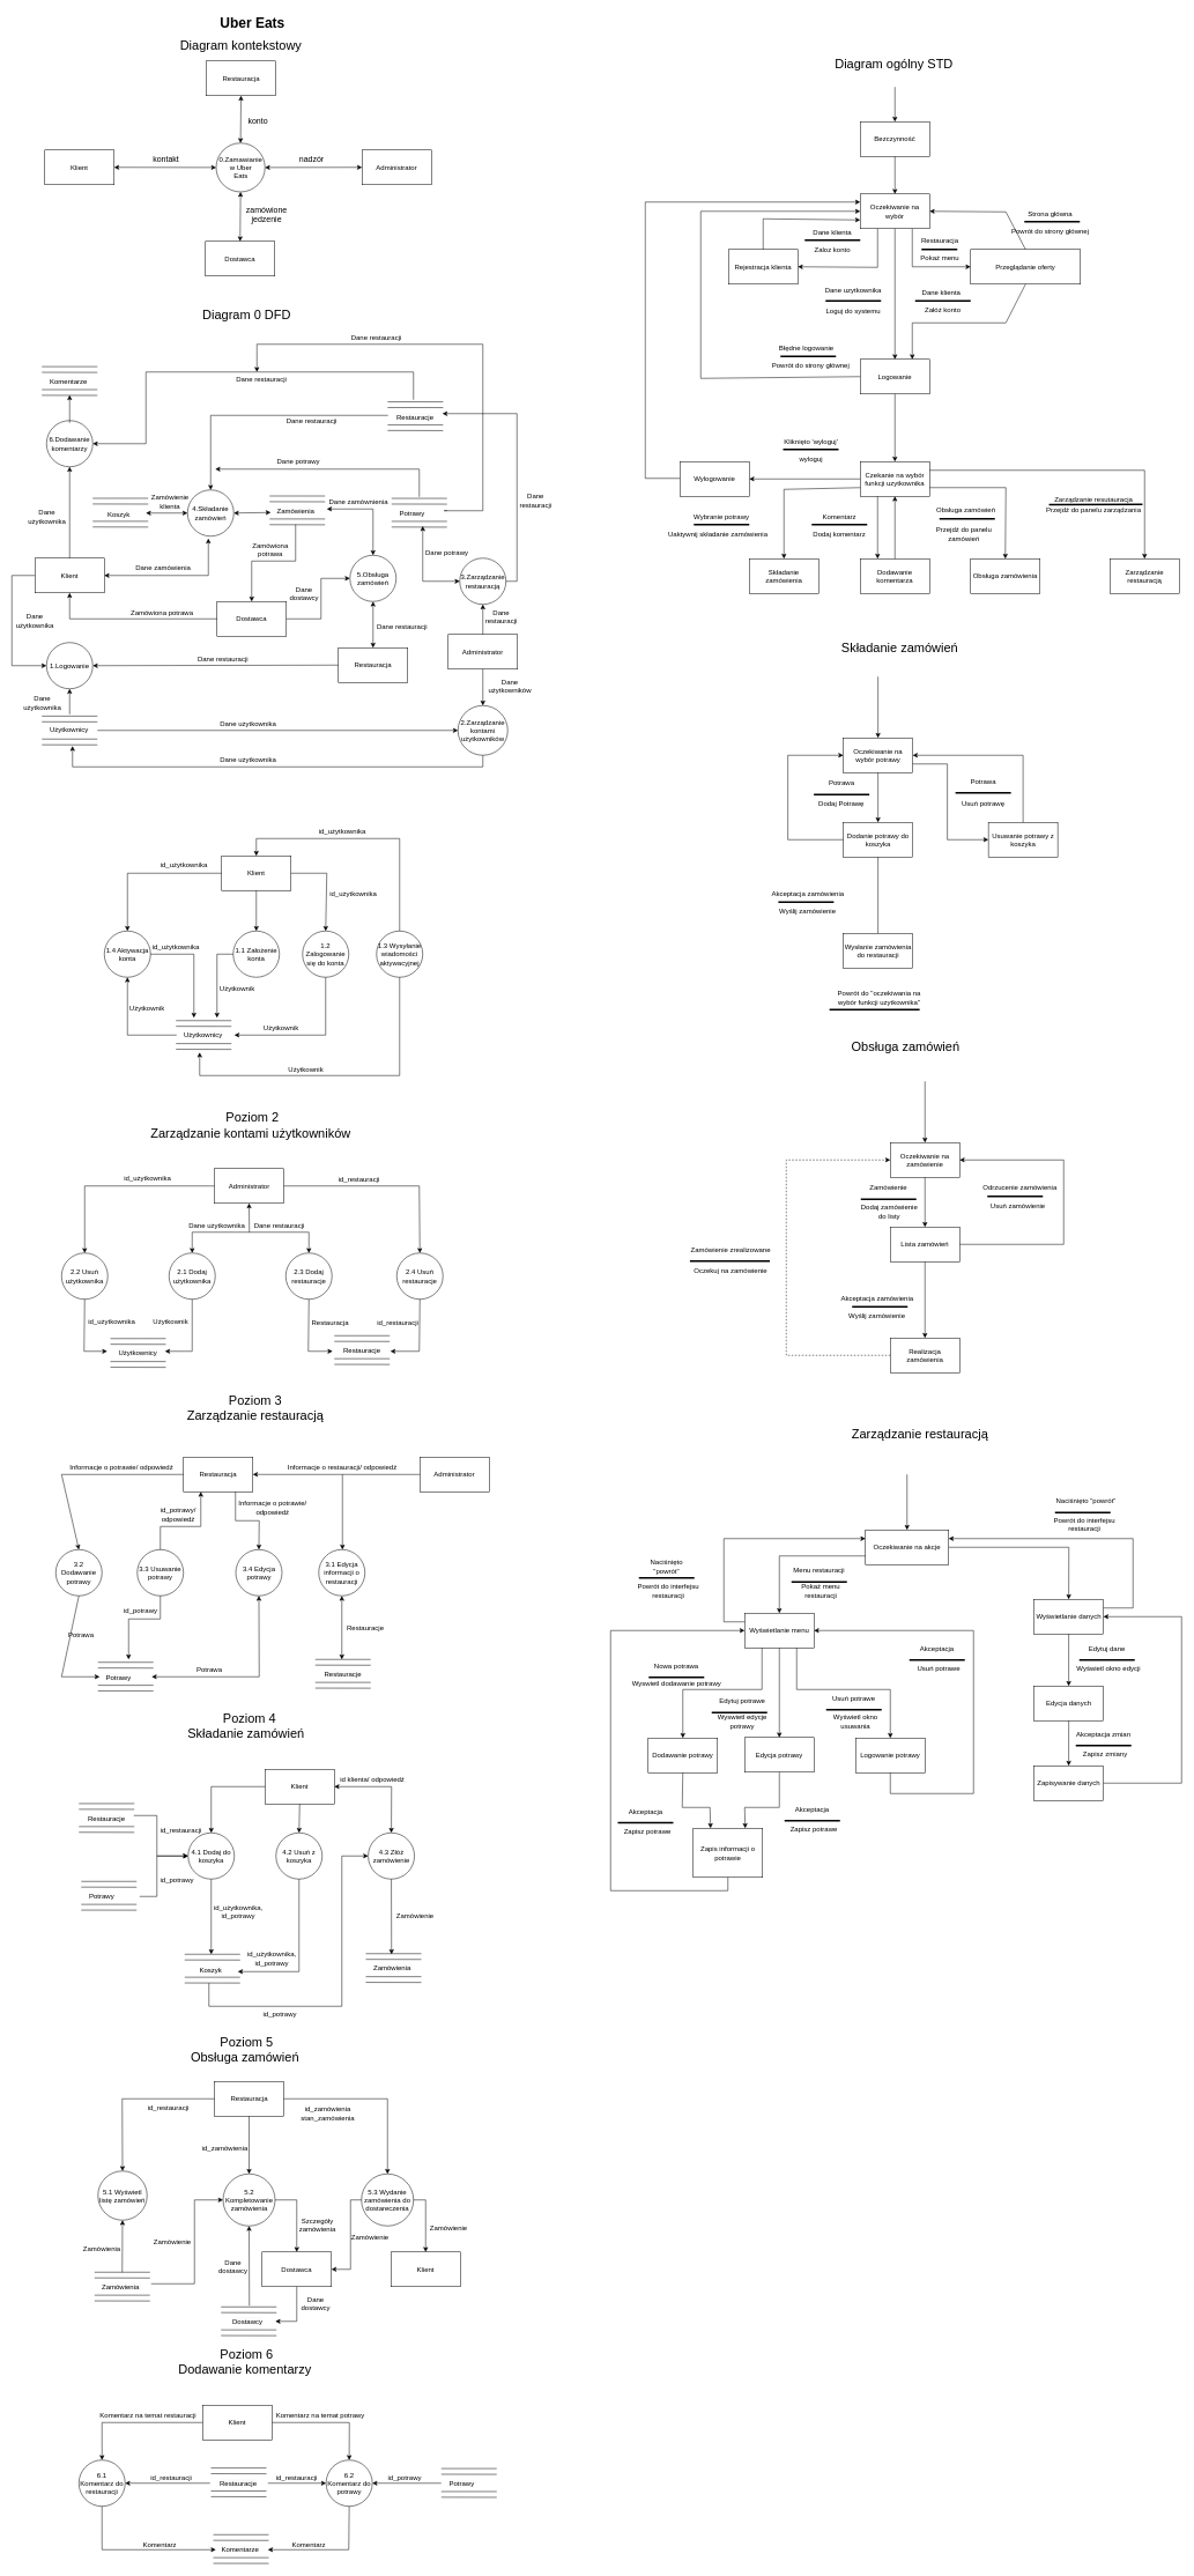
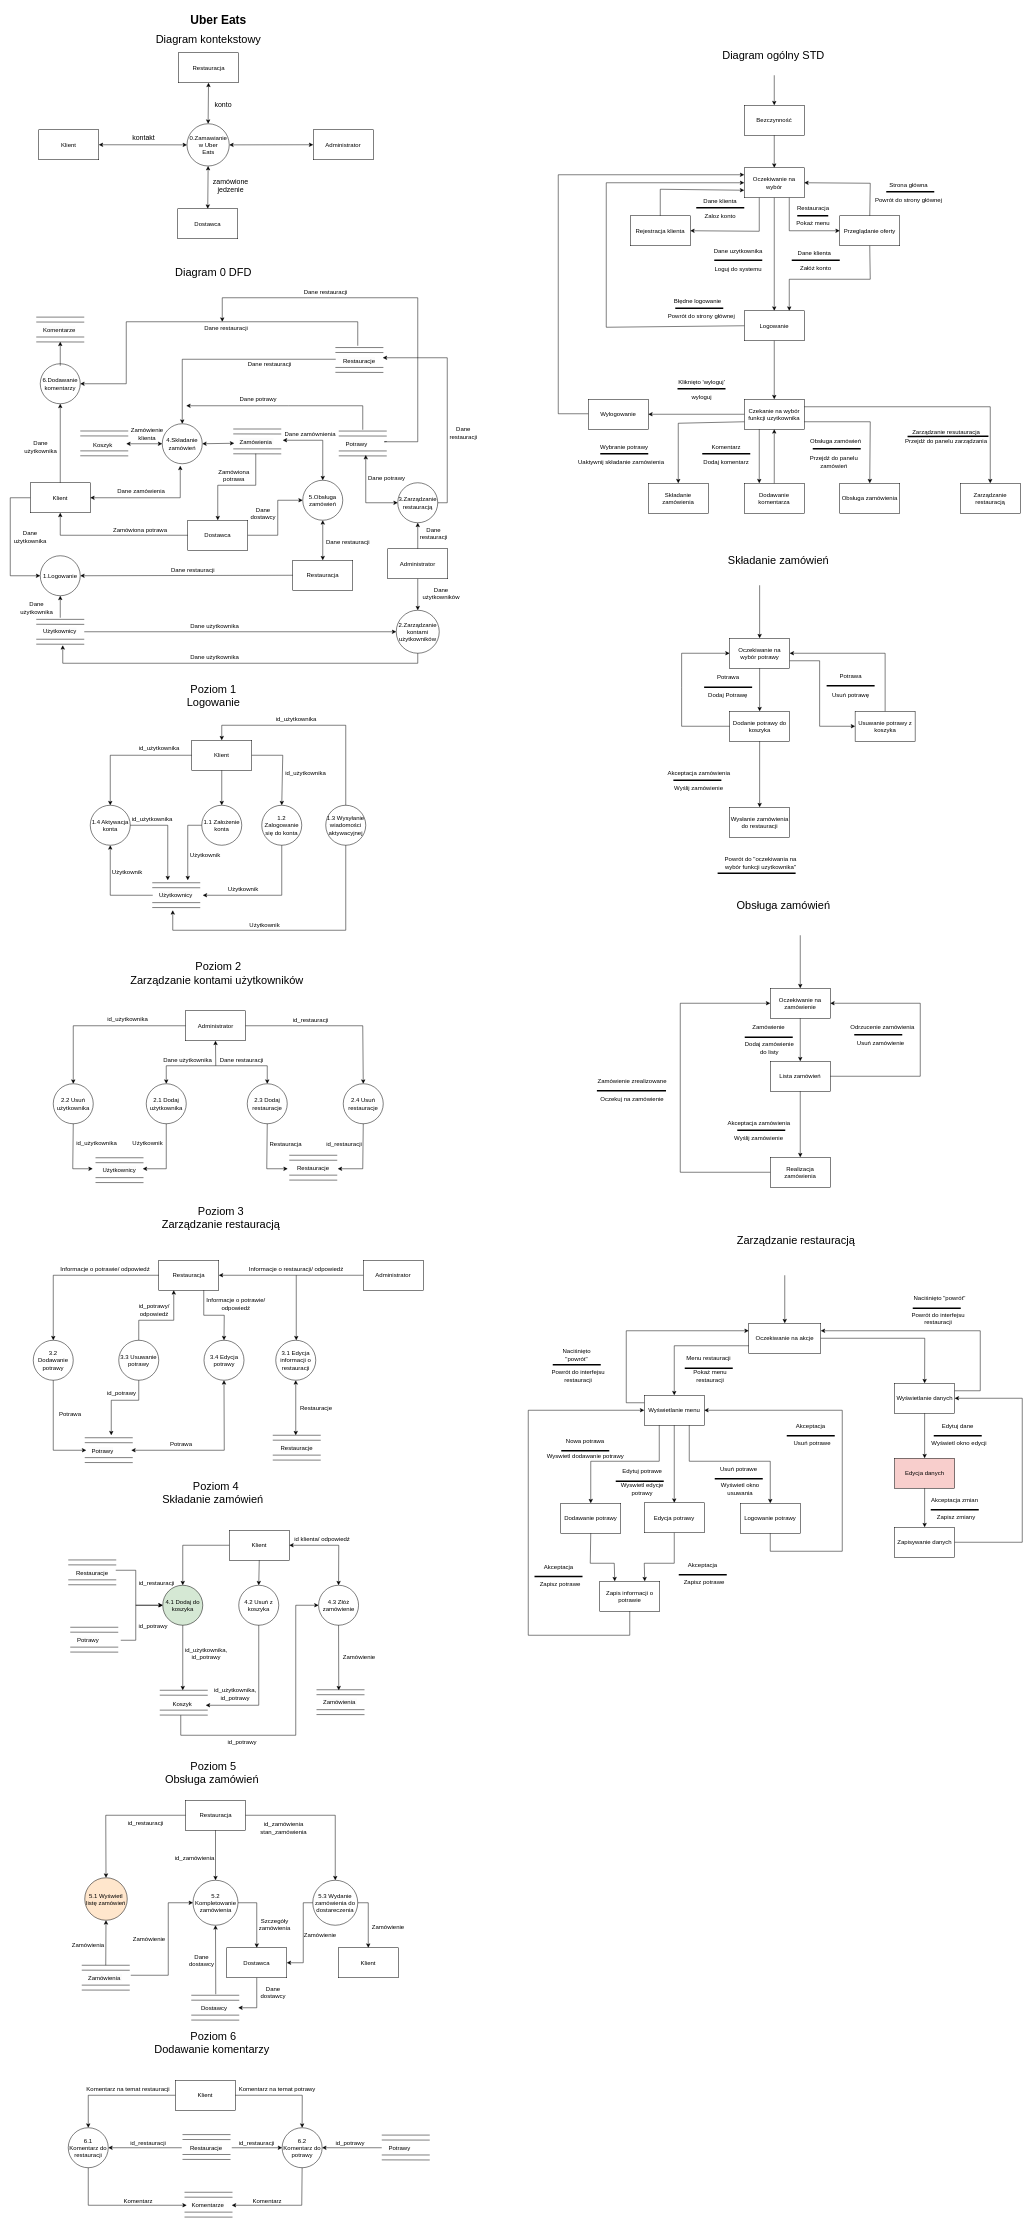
- <mxCell id="12" value="&lt;font style=&quot;font-size: 14px;&quot;&gt;nadzór&lt;/font&gt;" style="text;html=1;align=center;verticalAlign=middle;whiteSpace=wrap;rounded=0;" parent="1" vertex="1"><mxGeometry x="509" y="259" width="60" height="30" as="geometry" /></mxCell>
- <mxCell id="311" value="Przeglądanie oferty" style="rounded=0;whiteSpace=wrap;html=1;" parent="1" vertex="1"><mxGeometry x="1679" y="431" width="190" height="60" as="geometry" /></mxCell>
+ <mxCell id="311" value="Przeglądanie oferty" style="rounded=0;whiteSpace=wrap;html=1;" parent="1" vertex="1"><mxGeometry x="1679" y="431" width="120" height="60" as="geometry" /></mxCell>
+ <mxCell id="300" value="Poziom 1&lt;div&gt;Logowanie&lt;/div&gt;" style="text;html=1;align=center;verticalAlign=middle;resizable=0;points=[];autosize=1;strokeColor=none;fillColor=none;fontSize=22;" parent="1" vertex="1"><mxGeometry x="361" y="1356" width="130" height="70" as="geometry" /></mxCell>
- <mxCell id="378" value="" style="endArrow=none;html=1;rounded=0;exitX=0.5;exitY=1;exitDx=0;exitDy=0;entryX=0.5;entryY=0;entryDx=0;entryDy=0;" parent="1" source="373" target="374" edge="1"><mxGeometry width="50" height="50" relative="1" as="geometry"><mxPoint x="1626.75" y="1520" as="sourcePoint" /><mxPoint x="1676.75" y="1470" as="targetPoint" /></mxGeometry></mxCell>
+ <mxCell id="378" value="" style="endArrow=classic;html=1;rounded=0;exitX=0.5;exitY=1;exitDx=0;exitDy=0;entryX=0.5;entryY=0;entryDx=0;entryDy=0;" parent="1" source="373" target="374" edge="1"><mxGeometry width="50" height="50" relative="1" as="geometry"><mxPoint x="1626.75" y="1520" as="sourcePoint" /><mxPoint x="1676.75" y="1470" as="targetPoint" /></mxGeometry></mxCell>
- <mxCell id="407" value="" style="endArrow=classic;html=1;rounded=0;exitX=0;exitY=0.5;exitDx=0;exitDy=0;entryX=0;entryY=0.5;entryDx=0;entryDy=0;dashed=1;" parent="1" source="394" target="391" edge="1"><mxGeometry width="50" height="50" relative="1" as="geometry"><mxPoint x="1516" y="2208" as="sourcePoint" /><mxPoint x="1348" y="2338" as="targetPoint" /><Array as="points"><mxPoint x="1360" y="2344" /><mxPoint x="1360" y="2006" /></Array></mxGeometry></mxCell>
+ <mxCell id="407" value="" style="endArrow=classic;html=1;rounded=0;exitX=0;exitY=0.5;exitDx=0;exitDy=0;entryX=0;entryY=0.5;entryDx=0;entryDy=0;" parent="1" source="394" target="391" edge="1"><mxGeometry width="50" height="50" relative="1" as="geometry"><mxPoint x="1516" y="2208" as="sourcePoint" /><mxPoint x="1348" y="2338" as="targetPoint" /><Array as="points"><mxPoint x="1360" y="2344" /><mxPoint x="1360" y="2006" /></Array></mxGeometry></mxCell>
- <mxCell id="172" value="3.2 Dodawanie potrawy" style="ellipse;whiteSpace=wrap;html=1;aspect=fixed;" parent="1" vertex="1"><mxGeometry x="96" y="2680" width="80" height="80" as="geometry" /></mxCell>
+ <mxCell id="172" value="3.2 Dodawanie potrawy" style="ellipse;whiteSpace=wrap;html=1;aspect=fixed;" parent="1" vertex="1"><mxGeometry x="66" y="2680" width="80" height="80" as="geometry" /></mxCell>
- <mxCell id="415" value="Edycja danych" style="rounded=0;whiteSpace=wrap;html=1;" parent="1" vertex="1"><mxGeometry x="1788.75" y="2916" width="120" height="60" as="geometry" /></mxCell>
+ <mxCell id="415" value="Edycja danych" style="rounded=0;whiteSpace=wrap;html=1;fillColor=#f8cecc;" parent="1" vertex="1"><mxGeometry x="1788.75" y="2916" width="120" height="60" as="geometry" /></mxCell>
- <mxCell id="421" value="Zapis informacji o potrawie" style="rounded=0;whiteSpace=wrap;html=1;" parent="1" vertex="1"><mxGeometry x="1199" y="3162" width="120" height="85" as="geometry" /></mxCell>
+ <mxCell id="421" value="Zapis informacji o potrawie" style="rounded=0;whiteSpace=wrap;html=1;" parent="1" vertex="1"><mxGeometry x="1199" y="3162" width="120" height="60" as="geometry" /></mxCell>
- <mxCell id="201" value="4.1 Dodaj do koszyka" style="ellipse;whiteSpace=wrap;html=1;aspect=fixed;" parent="1" vertex="1"><mxGeometry x="325" y="3170" width="80" height="80" as="geometry" /></mxCell>
+ <mxCell id="201" value="4.1 Dodaj do koszyka" style="ellipse;whiteSpace=wrap;html=1;aspect=fixed;fillColor=#d5e8d4;" parent="1" vertex="1"><mxGeometry x="325" y="3170" width="80" height="80" as="geometry" /></mxCell>
- <mxCell id="142" value="5.1 Wyświetl listę zamówień" style="ellipse;whiteSpace=wrap;html=1;aspect=fixed;" parent="1" vertex="1"><mxGeometry x="169" y="3755" width="85" height="85" as="geometry" /></mxCell>
+ <mxCell id="142" value="5.1 Wyświetl listę zamówień" style="ellipse;whiteSpace=wrap;html=1;aspect=fixed;fillColor=#ffe6cc;" parent="1" vertex="1"><mxGeometry x="169" y="3755" width="85" height="85" as="geometry" /></mxCell>
